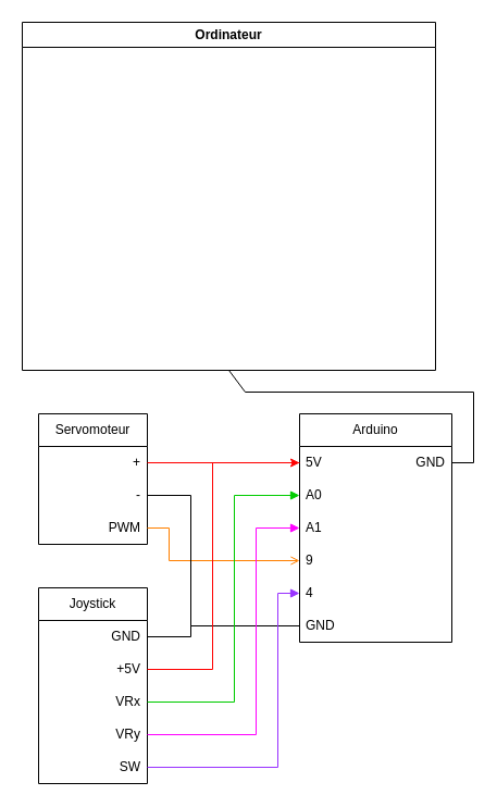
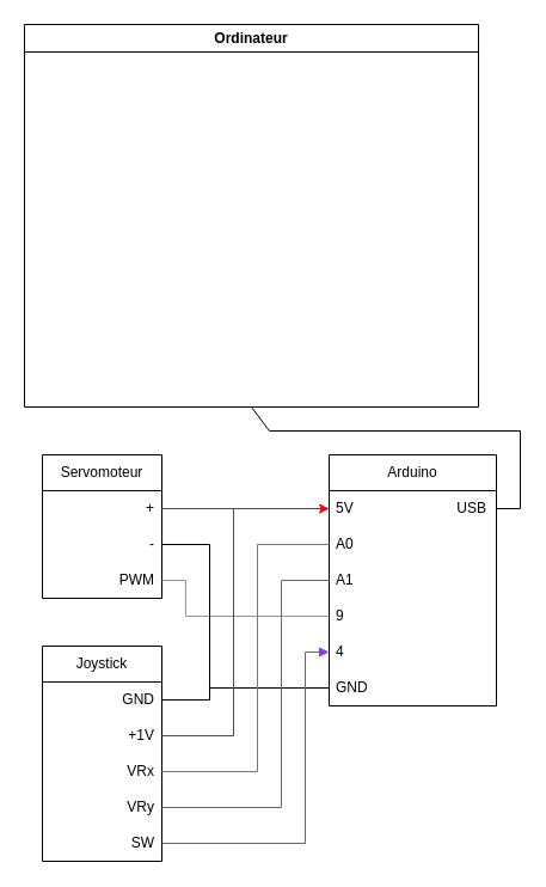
- <mxCell id="3" value="5V&amp;nbsp; &amp;nbsp; &amp;nbsp; &amp;nbsp; &amp;nbsp; &amp;nbsp; &amp;nbsp; &amp;nbsp; &amp;nbsp; &amp;nbsp; &amp;nbsp; &amp;nbsp; &amp;nbsp; GND" style="text;strokeColor=none;fillColor=none;align=left;verticalAlign=middle;spacingLeft=4;spacingRight=4;overflow=hidden;points=[[0,0.5],[1,0.5]];portConstraint=eastwest;rotatable=0;whiteSpace=wrap;html=1;" vertex="1" parent="2"><mxGeometry y="30" width="140" height="30" as="geometry" /></mxCell>
+ <mxCell id="3" value="5V&amp;nbsp; &amp;nbsp; &amp;nbsp; &amp;nbsp; &amp;nbsp; &amp;nbsp; &amp;nbsp; &amp;nbsp; &amp;nbsp; &amp;nbsp; &amp;nbsp; &amp;nbsp; &amp;nbsp; USB" style="text;strokeColor=none;fillColor=none;align=left;verticalAlign=middle;spacingLeft=4;spacingRight=4;overflow=hidden;points=[[0,0.5],[1,0.5]];portConstraint=eastwest;rotatable=0;whiteSpace=wrap;html=1;" vertex="1" parent="2"><mxGeometry y="30" width="140" height="30" as="geometry" /></mxCell>
- <mxCell id="24" value="" style="endArrow=block;html=1;rounded=0;exitX=1;exitY=0.5;exitDx=0;exitDy=0;entryX=0;entryY=0.5;entryDx=0;entryDy=0;strokeColor=#00CC00;" edge="1" parent="1" source="16" target="4"><mxGeometry width="50" height="50" relative="1" as="geometry"><mxPoint x="165" y="660" as="sourcePoint" /><mxPoint x="215" y="610" as="targetPoint" /><Array as="points"><mxPoint x="215" y="645" /><mxPoint x="215" y="455" /></Array></mxGeometry></mxCell>
+ <mxCell id="24" value="" style="endArrow=none;html=1;rounded=0;exitX=1;exitY=0.5;exitDx=0;exitDy=0;entryX=0;entryY=0.5;entryDx=0;entryDy=0;strokeColor=#00CC00;" edge="1" parent="1" source="16" target="4"><mxGeometry width="50" height="50" relative="1" as="geometry"><mxPoint x="165" y="660" as="sourcePoint" /><mxPoint x="215" y="610" as="targetPoint" /><Array as="points"><mxPoint x="215" y="645" /><mxPoint x="215" y="455" /></Array></mxGeometry></mxCell>
- <mxCell id="25" value="" style="endArrow=block;html=1;rounded=0;exitX=1;exitY=0.5;exitDx=0;exitDy=0;entryX=0;entryY=0.5;entryDx=0;entryDy=0;strokeColor=#FF00FF;" edge="1" parent="1" source="17" target="5"><mxGeometry width="50" height="50" relative="1" as="geometry"><mxPoint x="165" y="660" as="sourcePoint" /><mxPoint x="215" y="610" as="targetPoint" /><Array as="points"><mxPoint x="235" y="675" /><mxPoint x="235" y="485" /></Array></mxGeometry></mxCell>
+ <mxCell id="25" value="" style="endArrow=none;html=1;rounded=0;exitX=1;exitY=0.5;exitDx=0;exitDy=0;entryX=0;entryY=0.5;entryDx=0;entryDy=0;strokeColor=#FF00FF;" edge="1" parent="1" source="17" target="5"><mxGeometry width="50" height="50" relative="1" as="geometry"><mxPoint x="165" y="660" as="sourcePoint" /><mxPoint x="215" y="610" as="targetPoint" /><Array as="points"><mxPoint x="235" y="675" /><mxPoint x="235" y="485" /></Array></mxGeometry></mxCell>
- <mxCell id="19" value="" style="endArrow=open;html=1;rounded=0;exitX=1;exitY=0.5;exitDx=0;exitDy=0;entryX=0;entryY=0.5;entryDx=0;entryDy=0;fontColor=#FF8000;strokeColor=#FF8000;" edge="1" parent="1" source="12" target="6"><mxGeometry width="50" height="50" relative="1" as="geometry"><mxPoint x="215" y="630" as="sourcePoint" /><mxPoint x="265" y="580" as="targetPoint" /><Array as="points"><mxPoint x="155" y="485" /><mxPoint x="155" y="515" /></Array></mxGeometry></mxCell>
+ <mxCell id="19" value="" style="endArrow=none;html=1;rounded=0;exitX=1;exitY=0.5;exitDx=0;exitDy=0;entryX=0;entryY=0.5;entryDx=0;entryDy=0;fontColor=#FF8000;strokeColor=#FF8000;" edge="1" parent="1" source="12" target="6"><mxGeometry width="50" height="50" relative="1" as="geometry"><mxPoint x="215" y="630" as="sourcePoint" /><mxPoint x="265" y="580" as="targetPoint" /><Array as="points"><mxPoint x="155" y="485" /><mxPoint x="155" y="515" /></Array></mxGeometry></mxCell>
- <mxCell id="15" value="+5V" style="text;strokeColor=none;fillColor=none;align=right;verticalAlign=middle;spacingLeft=4;spacingRight=4;overflow=hidden;points=[[0,0.5],[1,0.5]];portConstraint=eastwest;rotatable=0;whiteSpace=wrap;html=1;" vertex="1" parent="13"><mxGeometry y="60" width="100" height="30" as="geometry" /></mxCell>
+ <mxCell id="15" value="+1V" style="text;strokeColor=none;fillColor=none;align=right;verticalAlign=middle;spacingLeft=4;spacingRight=4;overflow=hidden;points=[[0,0.5],[1,0.5]];portConstraint=eastwest;rotatable=0;whiteSpace=wrap;html=1;" vertex="1" parent="13"><mxGeometry y="60" width="100" height="30" as="geometry" /></mxCell>
